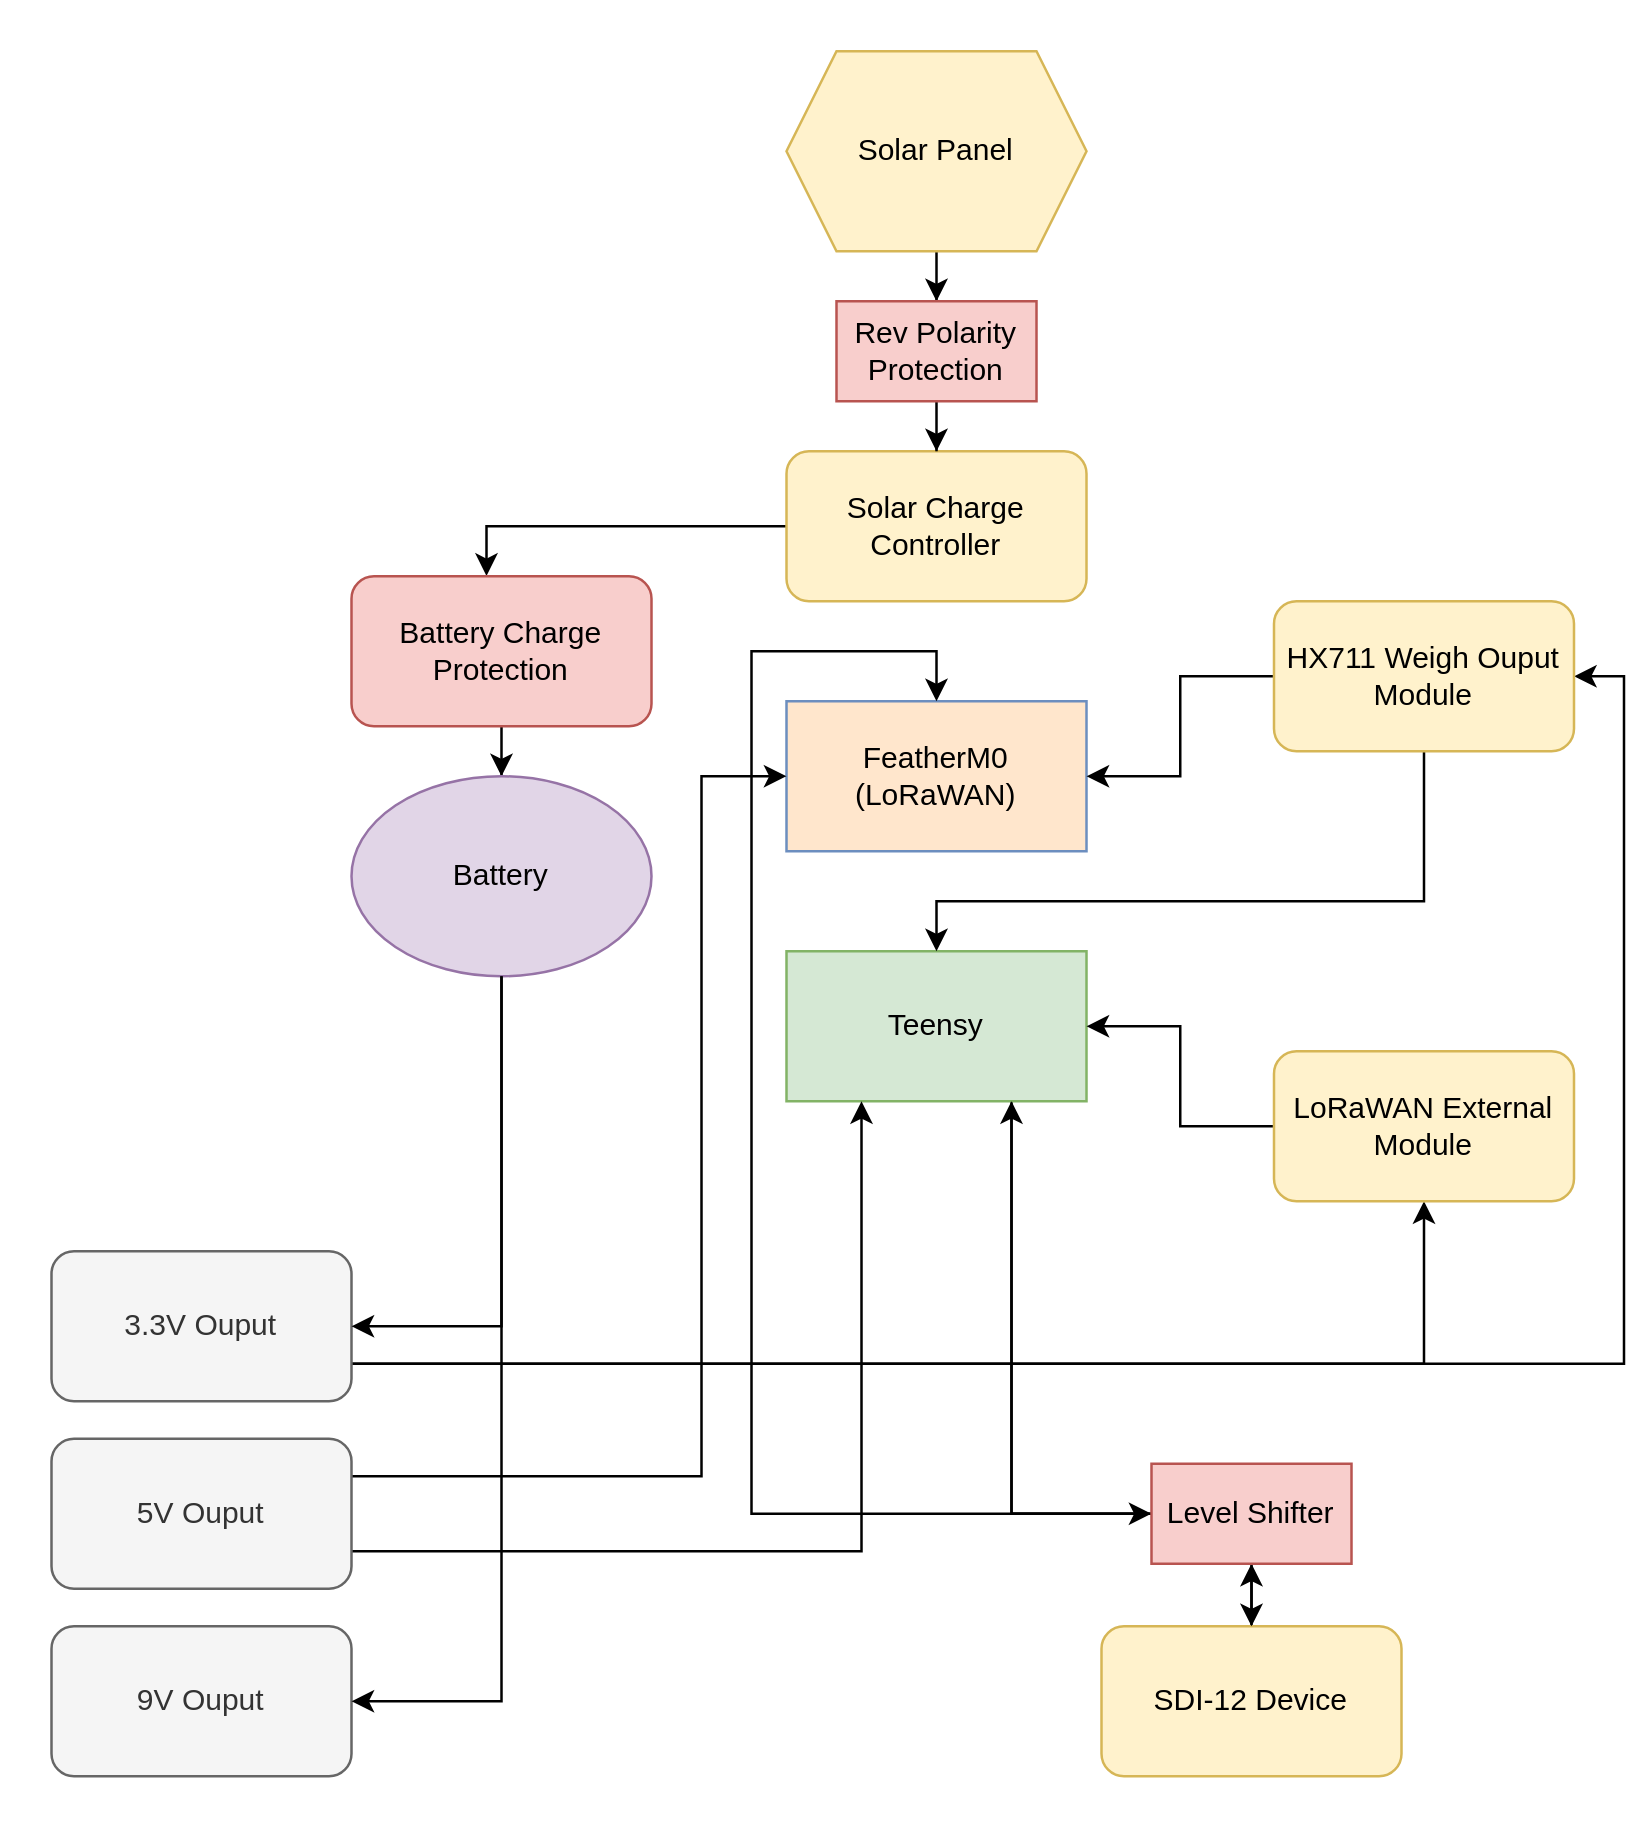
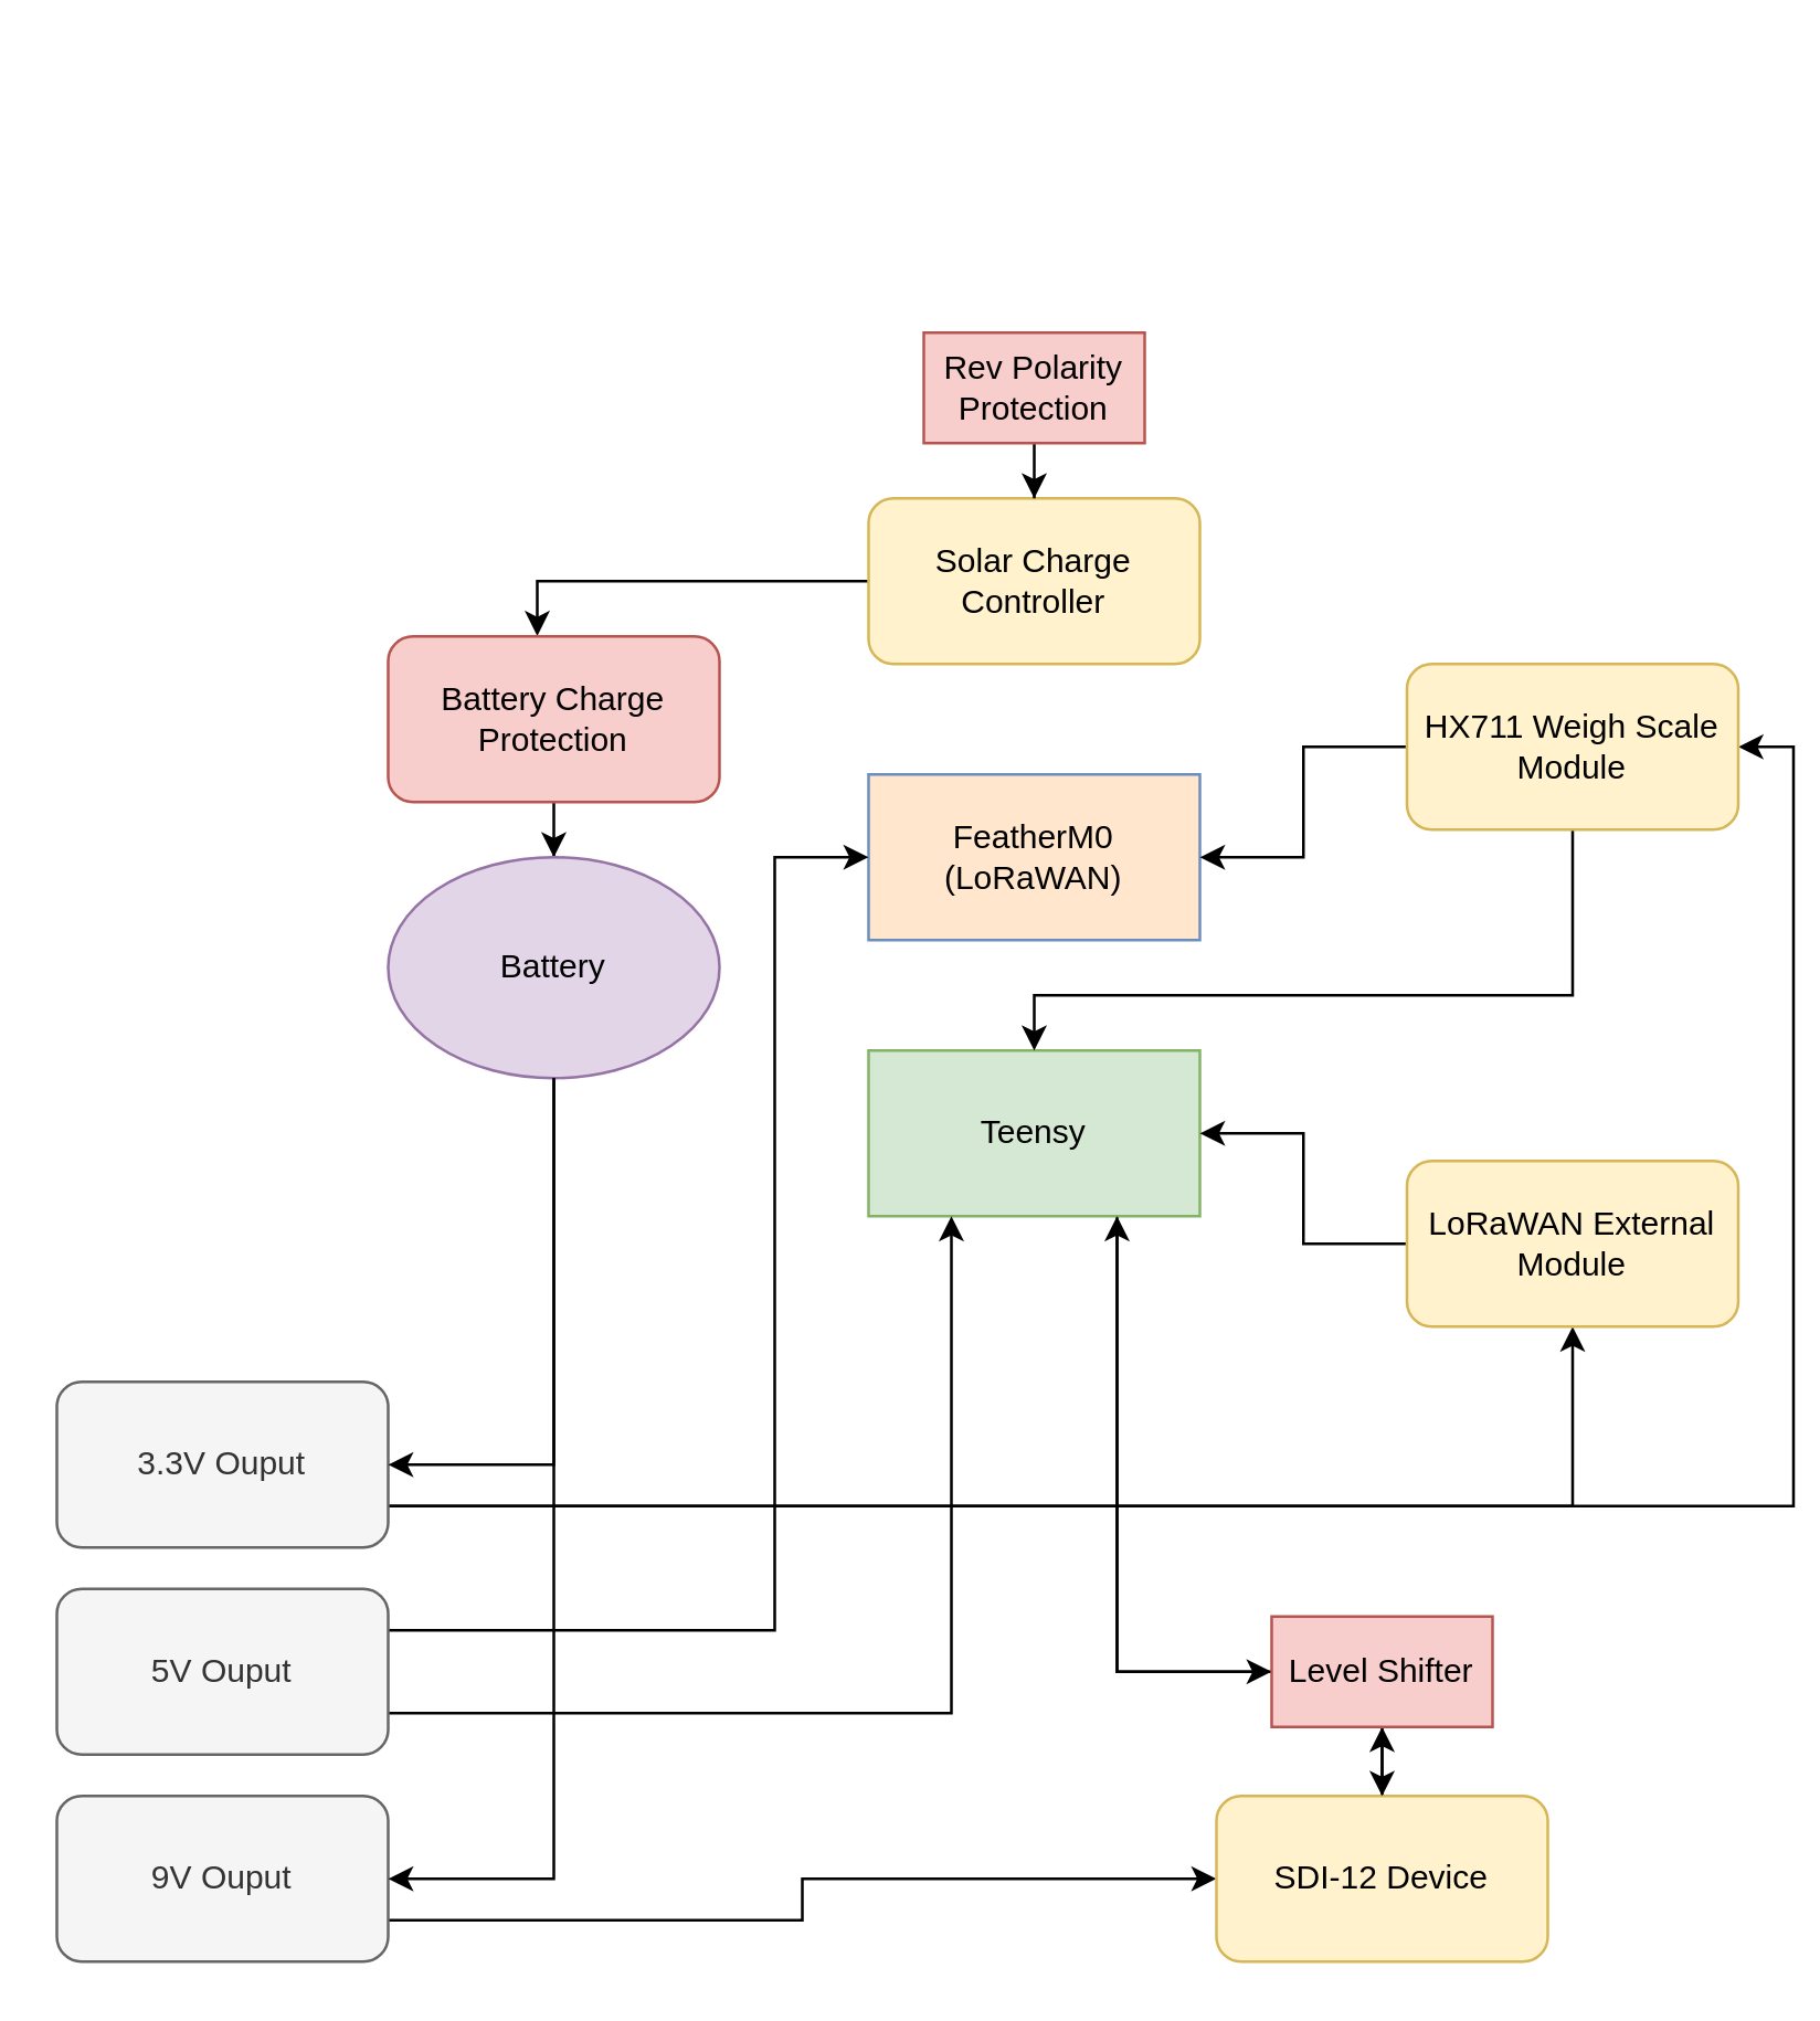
- <mxCell id="23" value="Solar Panel" style="shape=hexagon;perimeter=hexagonPerimeter2;whiteSpace=wrap;html=1;fixedSize=1;fillColor=#fff2cc;strokeColor=#d6b656;" vertex="1" parent="1"><mxGeometry x="314" y="20" width="120" height="80" as="geometry" /></mxCell>
- <mxCell id="22" value="" style="edgeStyle=orthogonalEdgeStyle;rounded=0;orthogonalLoop=1;jettySize=auto;html=1;" edge="1" parent="1" source="23" target="26"><mxGeometry relative="1" as="geometry" /></mxCell>
- <mxCell id="21" value="HX711 Weigh Ouput Module" style="rounded=1;whiteSpace=wrap;html=1;fillColor=#fff2cc;strokeColor=#d6b656;" vertex="1" parent="1"><mxGeometry x="509" y="240" width="120" height="60" as="geometry" /></mxCell>
+ <mxCell id="21" value="HX711 Weigh Scale Module" style="rounded=1;whiteSpace=wrap;html=1;fillColor=#fff2cc;strokeColor=#d6b656;" vertex="1" parent="1"><mxGeometry x="509" y="240" width="120" height="60" as="geometry" /></mxCell>
- <mxCell id="31" style="edgeStyle=orthogonalEdgeStyle;rounded=0;orthogonalLoop=1;jettySize=auto;html=1;entryX=0.5;entryY=0;entryDx=0;entryDy=0;exitX=0;exitY=0.5;exitDx=0;exitDy=0;" edge="1" parent="1" source="35" target="4"><mxGeometry relative="1" as="geometry"><mxPoint x="420" y="665" as="sourcePoint" /><Array as="points"><mxPoint x="300" y="605" /><mxPoint x="300" y="260" /><mxPoint x="374" y="260" /></Array></mxGeometry></mxCell>
+ <mxCell id="15" style="edgeStyle=orthogonalEdgeStyle;rounded=0;orthogonalLoop=1;jettySize=auto;html=1;exitX=1;exitY=0.75;exitDx=0;exitDy=0;entryX=0;entryY=0.5;entryDx=0;entryDy=0;" edge="1" parent="1" source="16" target="32"><mxGeometry relative="1" as="geometry" /></mxCell>
